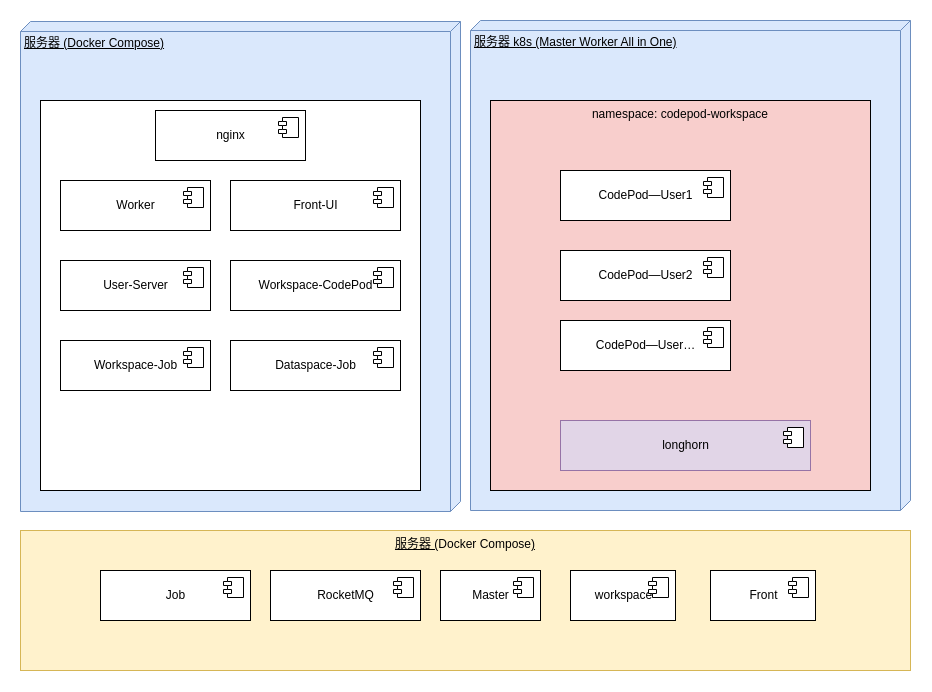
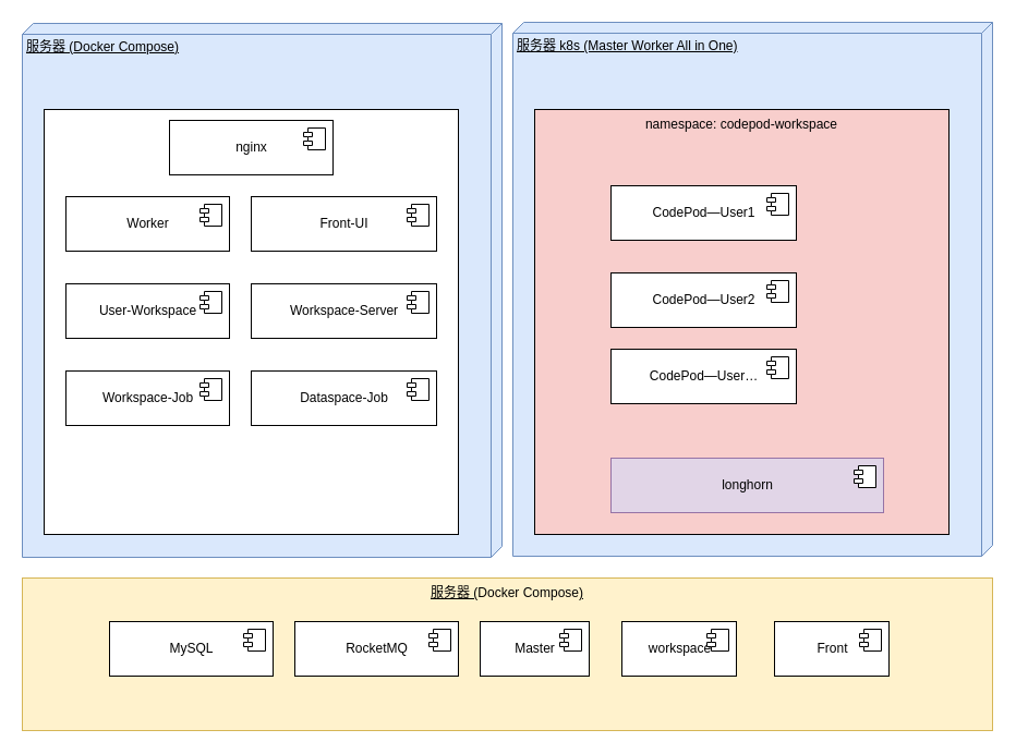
- <mxCell id="7" value="User-Server" style="html=1;dropTarget=0;movable=1;resizable=1;rotatable=1;deletable=1;editable=1;connectable=1;" parent="1" vertex="1"><mxGeometry x="60" y="260" width="150" height="50" as="geometry" /></mxCell>
+ <mxCell id="7" value="User-Workspace" style="html=1;dropTarget=0;movable=1;resizable=1;rotatable=1;deletable=1;editable=1;connectable=1;" parent="1" vertex="1"><mxGeometry x="60" y="260" width="150" height="50" as="geometry" /></mxCell>
- <mxCell id="9" value="Workspace-CodePod" style="html=1;dropTarget=0;movable=1;resizable=1;rotatable=1;deletable=1;editable=1;connectable=1;" parent="1" vertex="1"><mxGeometry x="230" y="260" width="170" height="50" as="geometry" /></mxCell>
+ <mxCell id="9" value="Workspace-Server" style="html=1;dropTarget=0;movable=1;resizable=1;rotatable=1;deletable=1;editable=1;connectable=1;" parent="1" vertex="1"><mxGeometry x="230" y="260" width="170" height="50" as="geometry" /></mxCell>
- <mxCell id="27" value="Job" style="html=1;dropTarget=0;movable=1;resizable=1;rotatable=1;deletable=1;editable=1;connectable=1;" parent="1" vertex="1"><mxGeometry x="100" y="570" width="150" height="50" as="geometry" /></mxCell>
+ <mxCell id="27" value="MySQL" style="html=1;dropTarget=0;movable=1;resizable=1;rotatable=1;deletable=1;editable=1;connectable=1;" parent="1" vertex="1"><mxGeometry x="100" y="570" width="150" height="50" as="geometry" /></mxCell>
